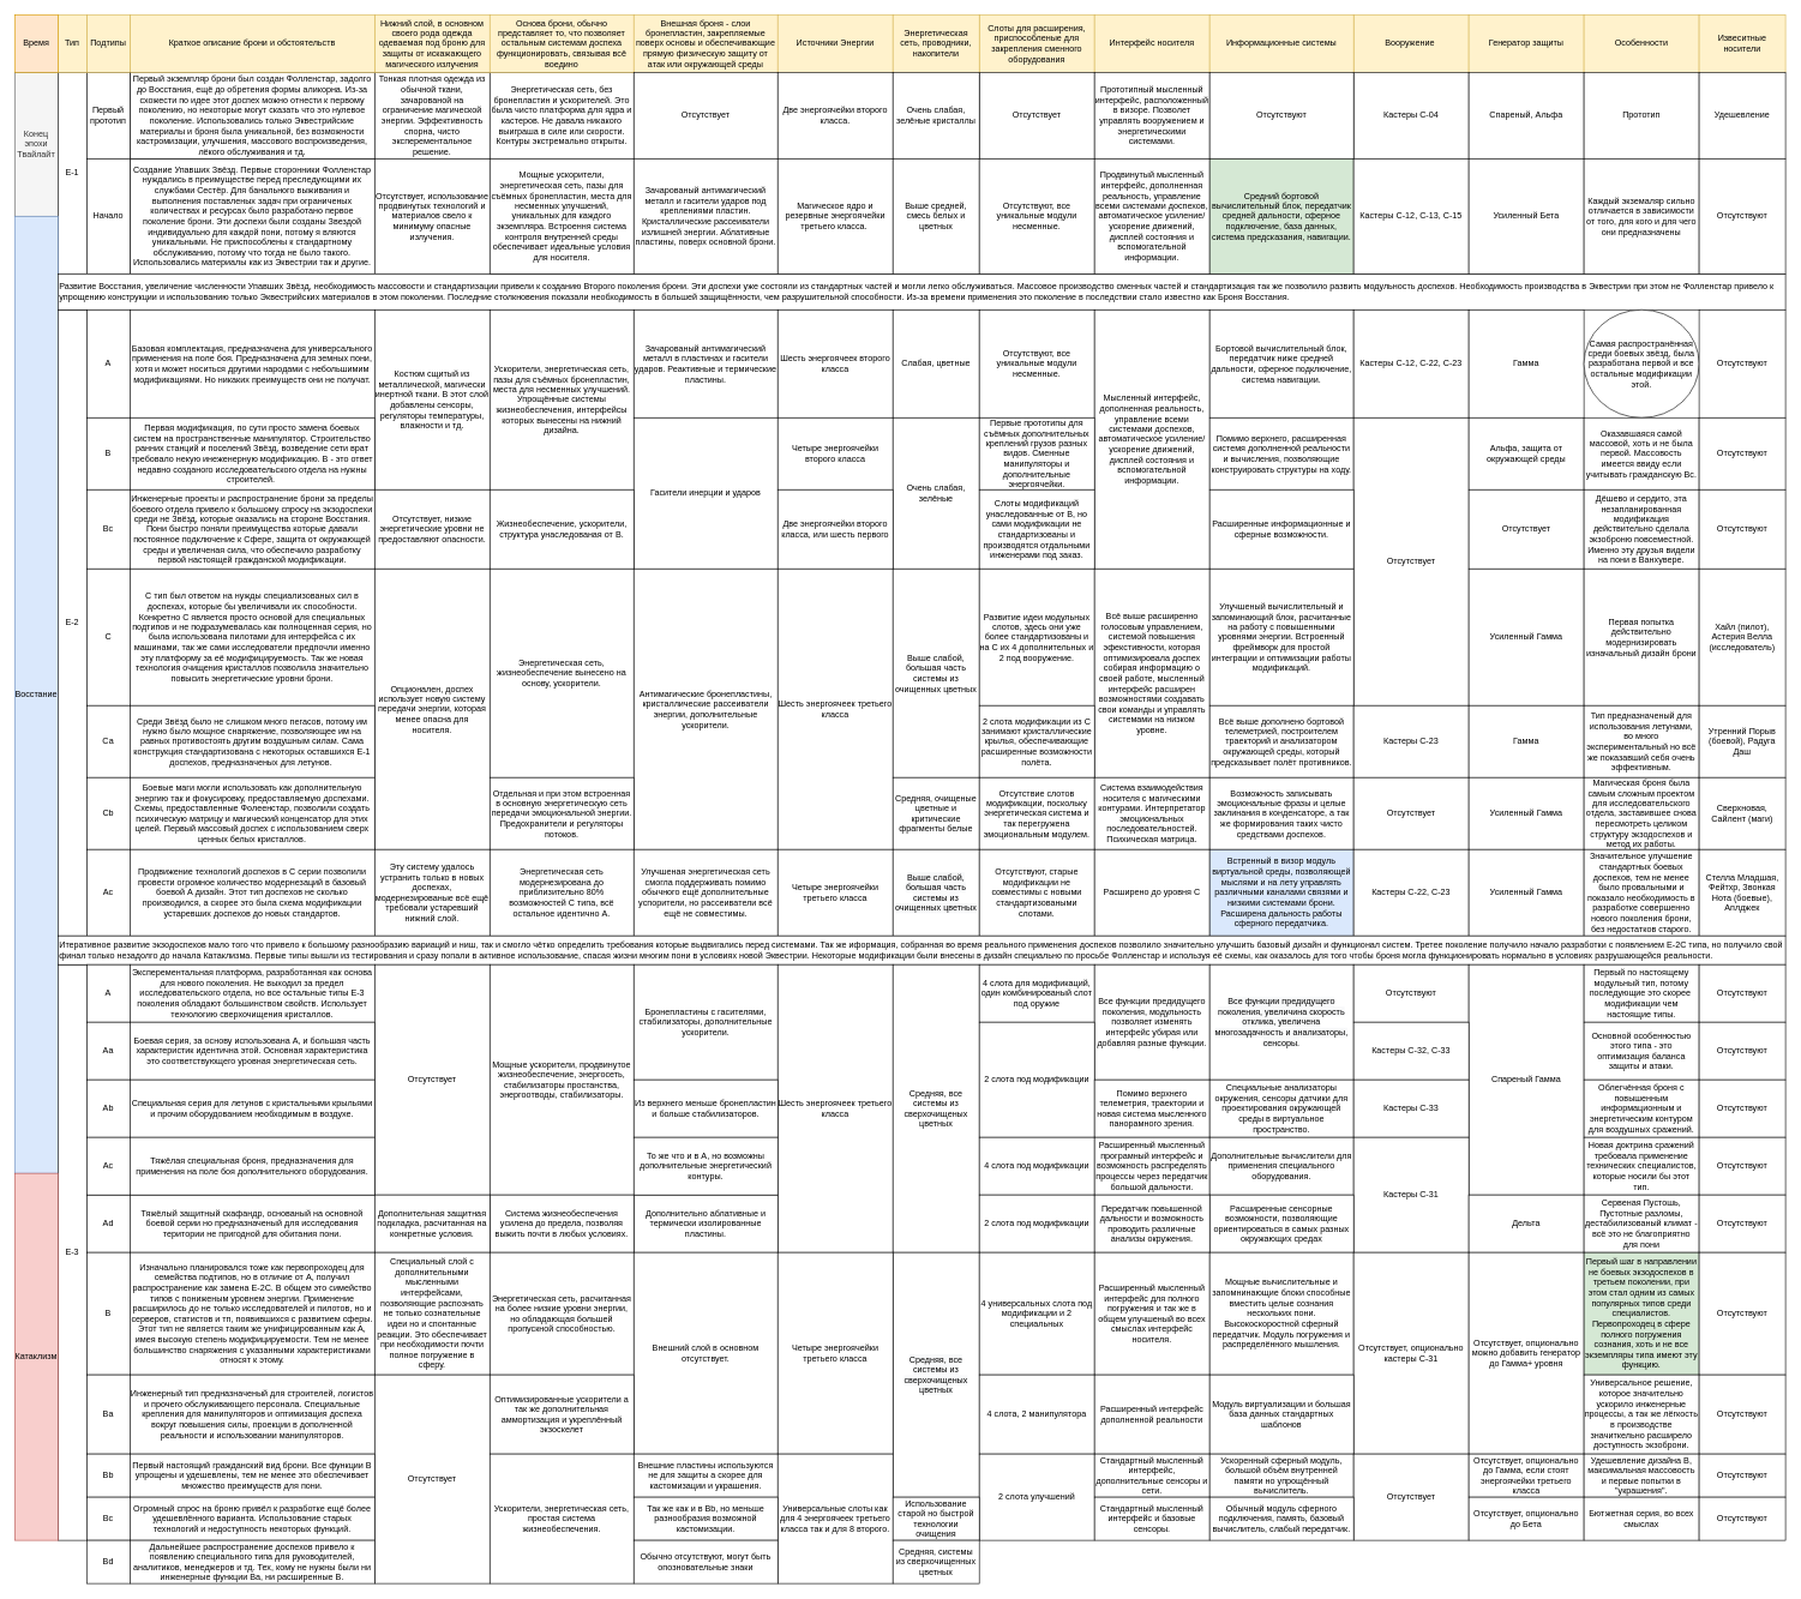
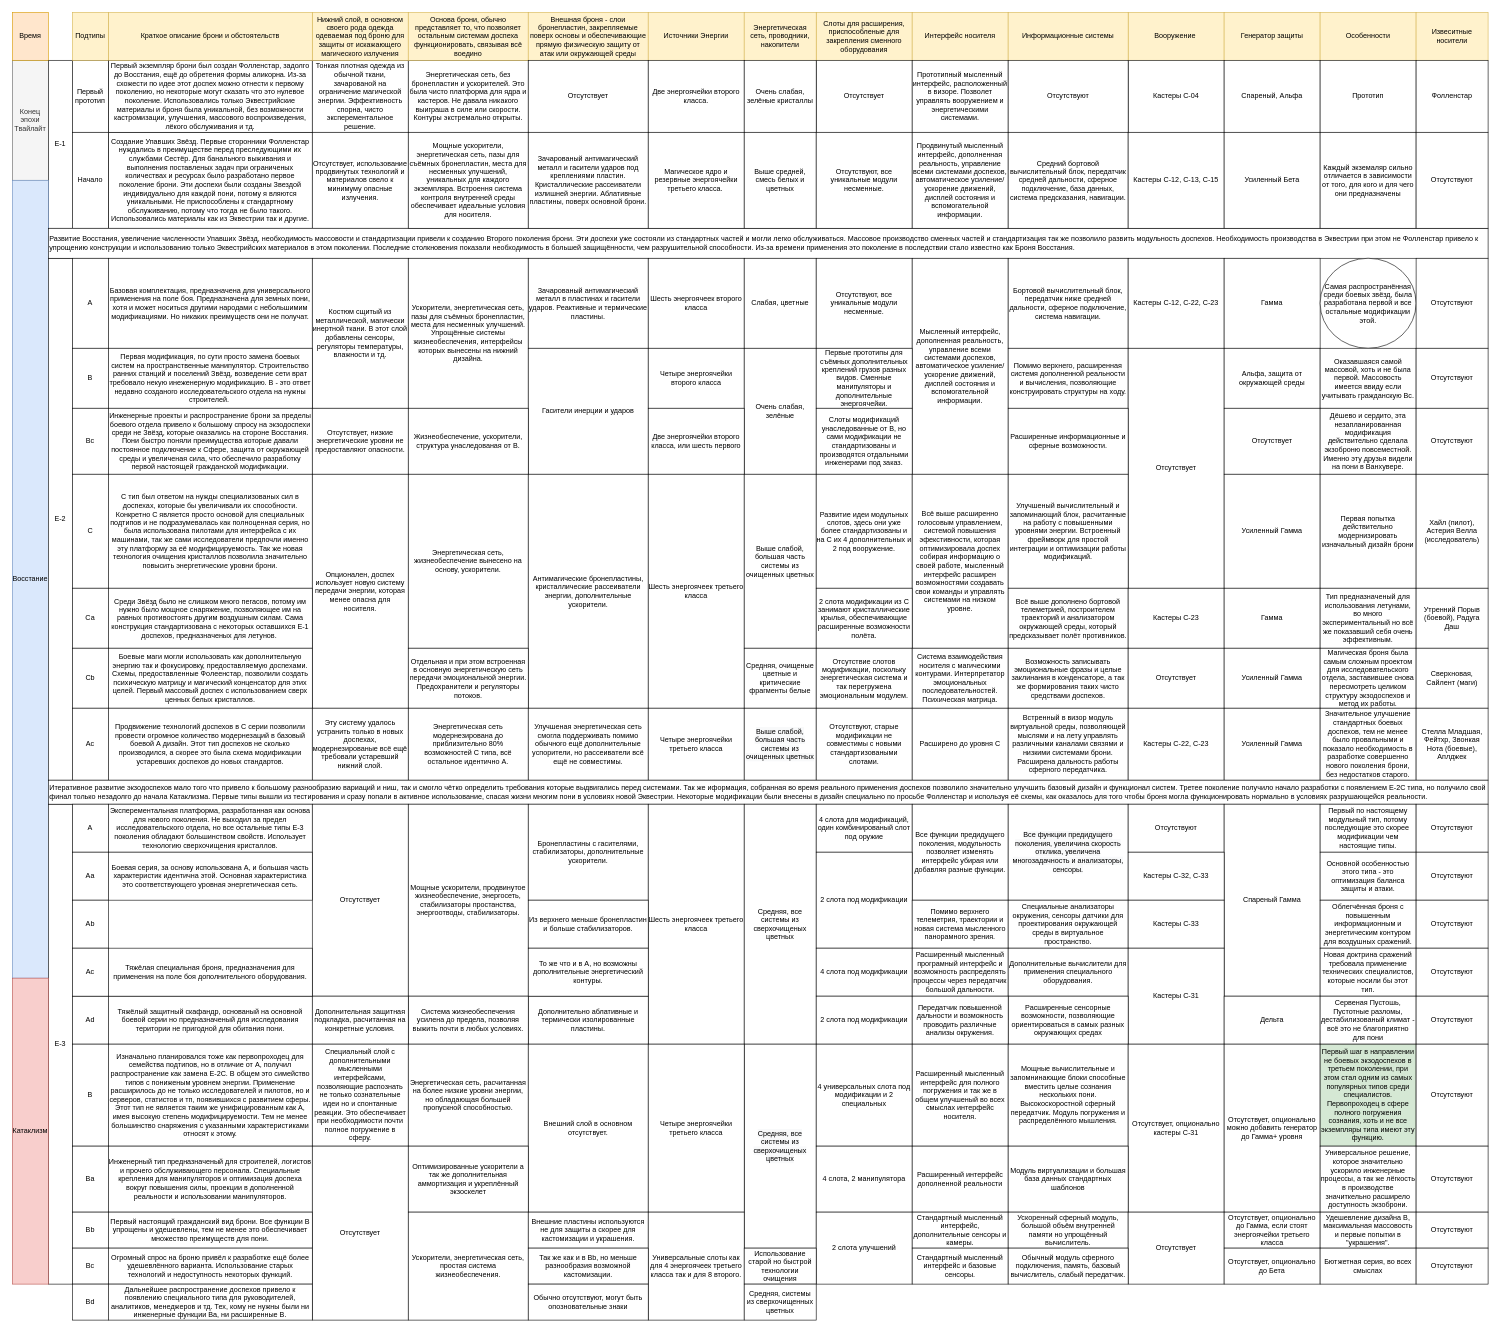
- <mxCell id="31" value="Тип" style="whiteSpace=wrap;html=1;fillColor=#fff2cc;strokeColor=#d6b656;" parent="1" vertex="1"><mxGeometry x="80" y="20" width="40" height="80" as="geometry" /></mxCell>
- <mxCell id="112" value="Удешевление" style="whiteSpace=wrap;html=1;" parent="1" vertex="1"><mxGeometry x="2360" y="100" width="120" height="120" as="geometry" /></mxCell>
+ <mxCell id="112" value="Фолленстар" style="whiteSpace=wrap;html=1;" parent="1" vertex="1"><mxGeometry x="2360" y="100" width="120" height="120" as="geometry" /></mxCell>
- <mxCell id="44" value="Средний бортовой вычислительный блок, передатчик средней дальности, сферное подключение, база данных, система предсказания, навигации." style="whiteSpace=wrap;html=1;fillColor=#d5e8d4;" parent="1" vertex="1"><mxGeometry x="1680" y="220" width="200" height="160" as="geometry" /></mxCell>
+ <mxCell id="44" value="Средний бортовой вычислительный блок, передатчик средней дальности, сферное подключение, база данных, система предсказания, навигации." style="whiteSpace=wrap;html=1;" parent="1" vertex="1"><mxGeometry x="1680" y="220" width="200" height="160" as="geometry" /></mxCell>
- <mxCell id="127" value="Встренный в визор модуль виртуальной среды, позволяющей мыслями и на лету управлять различными каналами связями и низкими системами брони. Расширена дальность работы сферного передатчика." style="whiteSpace=wrap;html=1;fillColor=#dae8fc;" parent="1" vertex="1"><mxGeometry x="1680" y="1180" width="200" height="120" as="geometry" /></mxCell>
+ <mxCell id="127" value="Встренный в визор модуль виртуальной среды, позволяющей мыслями и на лету управлять различными каналами связями и низкими системами брони. Расширена дальность работы сферного передатчика." style="whiteSpace=wrap;html=1;" parent="1" vertex="1"><mxGeometry x="1680" y="1180" width="200" height="120" as="geometry" /></mxCell>
- <mxCell id="156" value="Специальная серия для летунов с кристальными крыльями и прочим оборудованием необходимым в воздухе." style="whiteSpace=wrap;html=1;" parent="1" vertex="1"><mxGeometry x="180" y="1500" width="340" height="80" as="geometry" /></mxCell>
- <mxCell id="212" value="Стандартный мысленный интерфейс, дополнительные сенсоры и сети." style="whiteSpace=wrap;html=1;" vertex="1" parent="1"><mxGeometry x="1520" y="2020" width="160" height="60" as="geometry" /></mxCell>
+ <mxCell id="212" value="Стандартный мысленный интерфейс, дополнительные сенсоры и камеры." style="whiteSpace=wrap;html=1;" vertex="1" parent="1"><mxGeometry x="1520" y="2020" width="160" height="60" as="geometry" /></mxCell>
